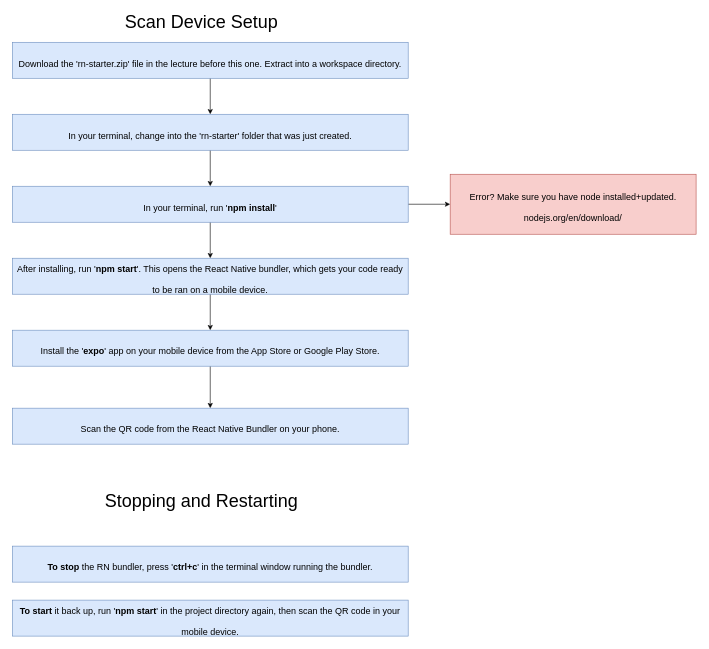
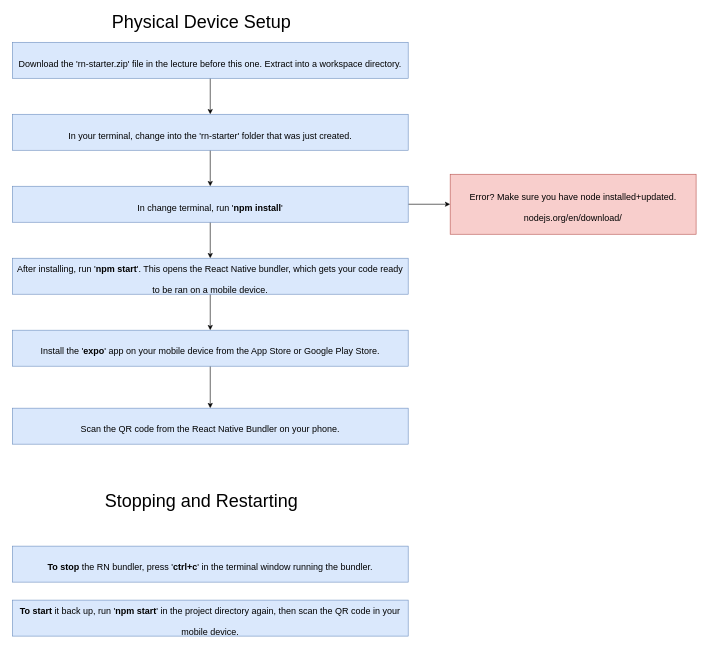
- <mxCell id="2" value="&lt;font style=&quot;font-size: 30px&quot;&gt;Scan Device Setup&lt;/font&gt;" style="text;html=1;align=center;verticalAlign=middle;resizable=0;points=[];autosize=1;strokeColor=none;fillColor=none;" parent="1" vertex="1"><mxGeometry x="180" y="20" width="310" height="30" as="geometry" /></mxCell>
+ <mxCell id="2" value="&lt;font style=&quot;font-size: 30px&quot;&gt;Physical Device Setup&lt;/font&gt;" style="text;html=1;align=center;verticalAlign=middle;resizable=0;points=[];autosize=1;strokeColor=none;fillColor=none;" parent="1" vertex="1"><mxGeometry x="180" y="20" width="310" height="30" as="geometry" /></mxCell>
- <mxCell id="9" value="&lt;font style=&quot;font-size: 15px&quot;&gt;In your terminal, run '&lt;b&gt;npm install&lt;/b&gt;'&lt;/font&gt;" style="rounded=0;whiteSpace=wrap;html=1;fontSize=30;fillColor=#dae8fc;strokeColor=#6c8ebf;" parent="1" vertex="1"><mxGeometry x="20" y="310" width="660" height="60" as="geometry" /></mxCell>
+ <mxCell id="9" value="&lt;font style=&quot;font-size: 15px&quot;&gt;In change terminal, run '&lt;b&gt;npm install&lt;/b&gt;'&lt;/font&gt;" style="rounded=0;whiteSpace=wrap;html=1;fontSize=30;fillColor=#dae8fc;strokeColor=#6c8ebf;" parent="1" vertex="1"><mxGeometry x="20" y="310" width="660" height="60" as="geometry" /></mxCell>
